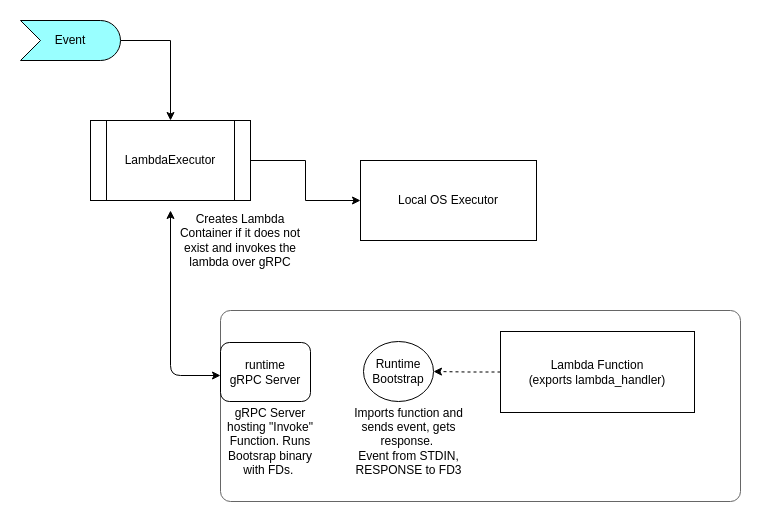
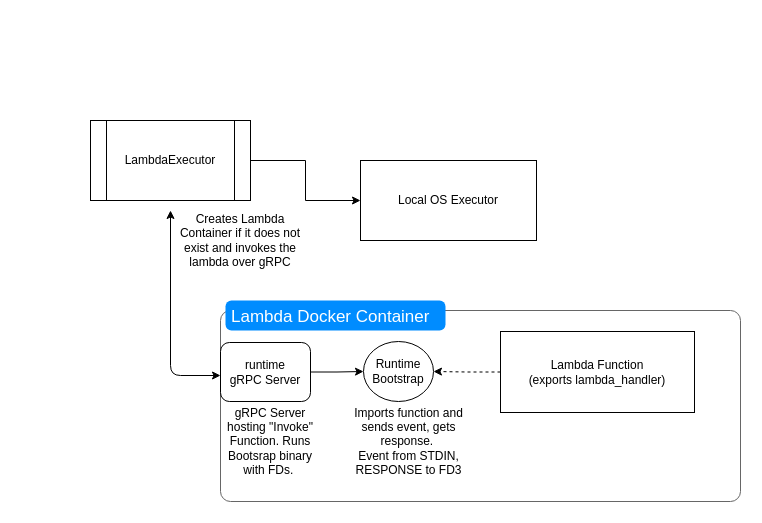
- <mxCell id="17" value="Event" style="html=1;outlineConnect=0;whiteSpace=wrap;fillColor=#99ffff;shape=mxgraph.archimate3.event;" vertex="1" parent="1"><mxGeometry x="20" y="20" width="100" height="40" as="geometry" /></mxCell>
- <mxCell id="16" style="edgeStyle=orthogonalEdgeStyle;rounded=0;orthogonalLoop=1;jettySize=auto;html=1;exitX=1;exitY=0.5;exitDx=0;exitDy=0;exitPerimeter=0;entryX=0.5;entryY=0;entryDx=0;entryDy=0;" edge="1" parent="1" source="17" target="3"><mxGeometry relative="1" as="geometry" /></mxCell>
+ <mxCell id="6" value="Lambda Docker Container" style="shape=rect;strokeColor=none;fillColor=#008cff;strokeWidth=1;dashed=0;rounded=1;arcSize=20;fontColor=#ffffff;fontSize=17;spacing=2;spacingTop=-2;align=left;autosize=1;spacingLeft=4;resizeWidth=0;resizeHeight=0;perimeter=none;" vertex="1" parent="5"><mxGeometry x="5" width="220" height="30" as="geometry" /></mxCell>
+ <mxCell id="8" value="" style="edgeStyle=orthogonalEdgeStyle;rounded=0;orthogonalLoop=1;jettySize=auto;html=1;" edge="1" parent="1" source="9" target="10"><mxGeometry relative="1" as="geometry" /></mxCell>
